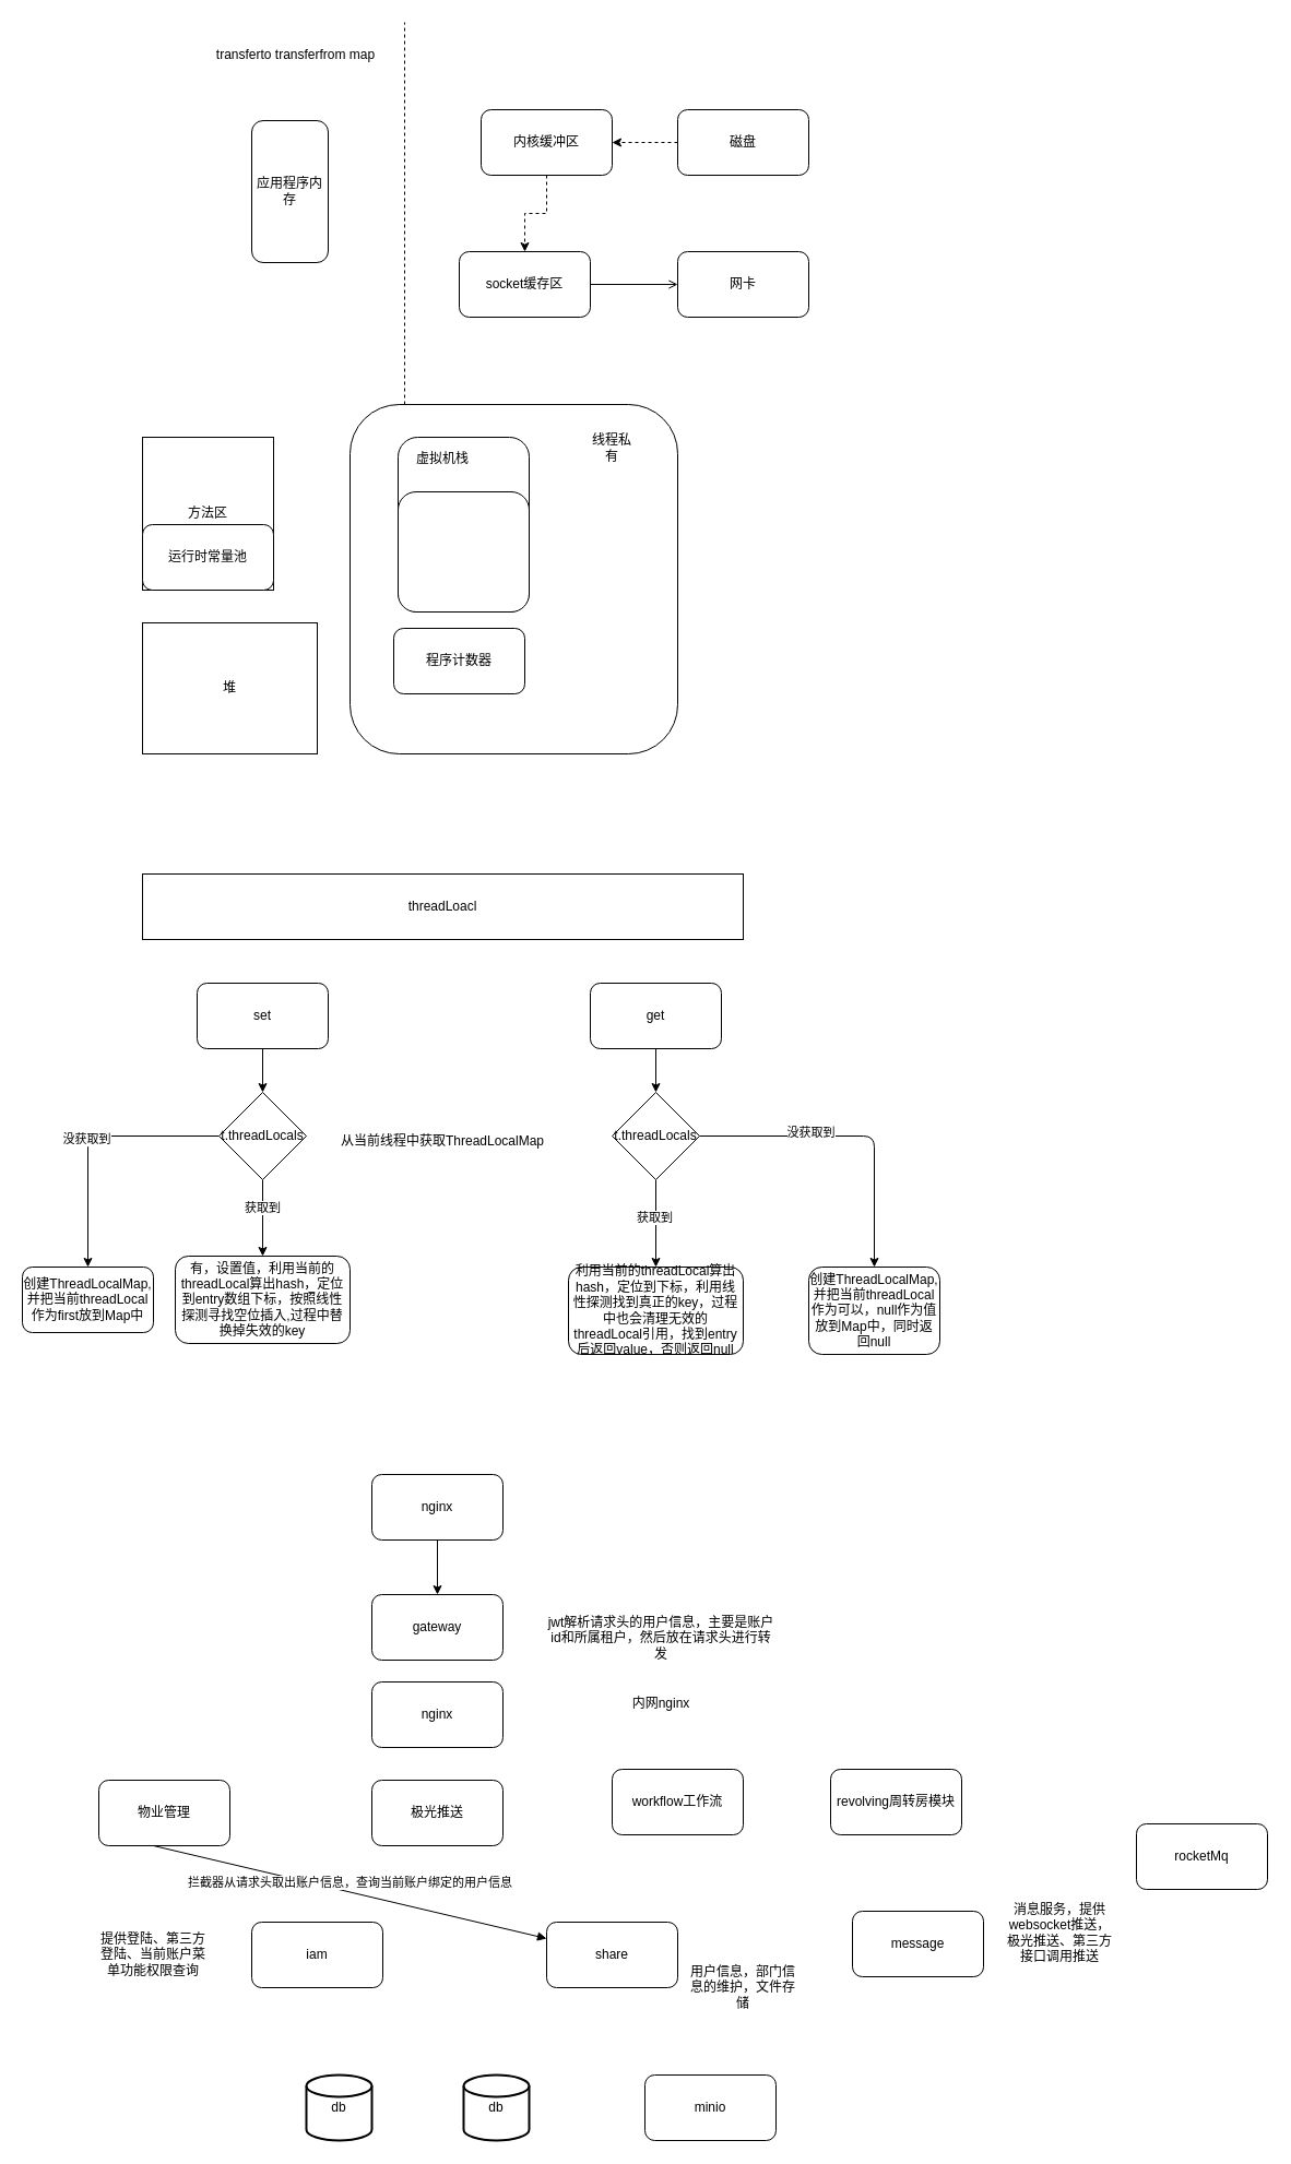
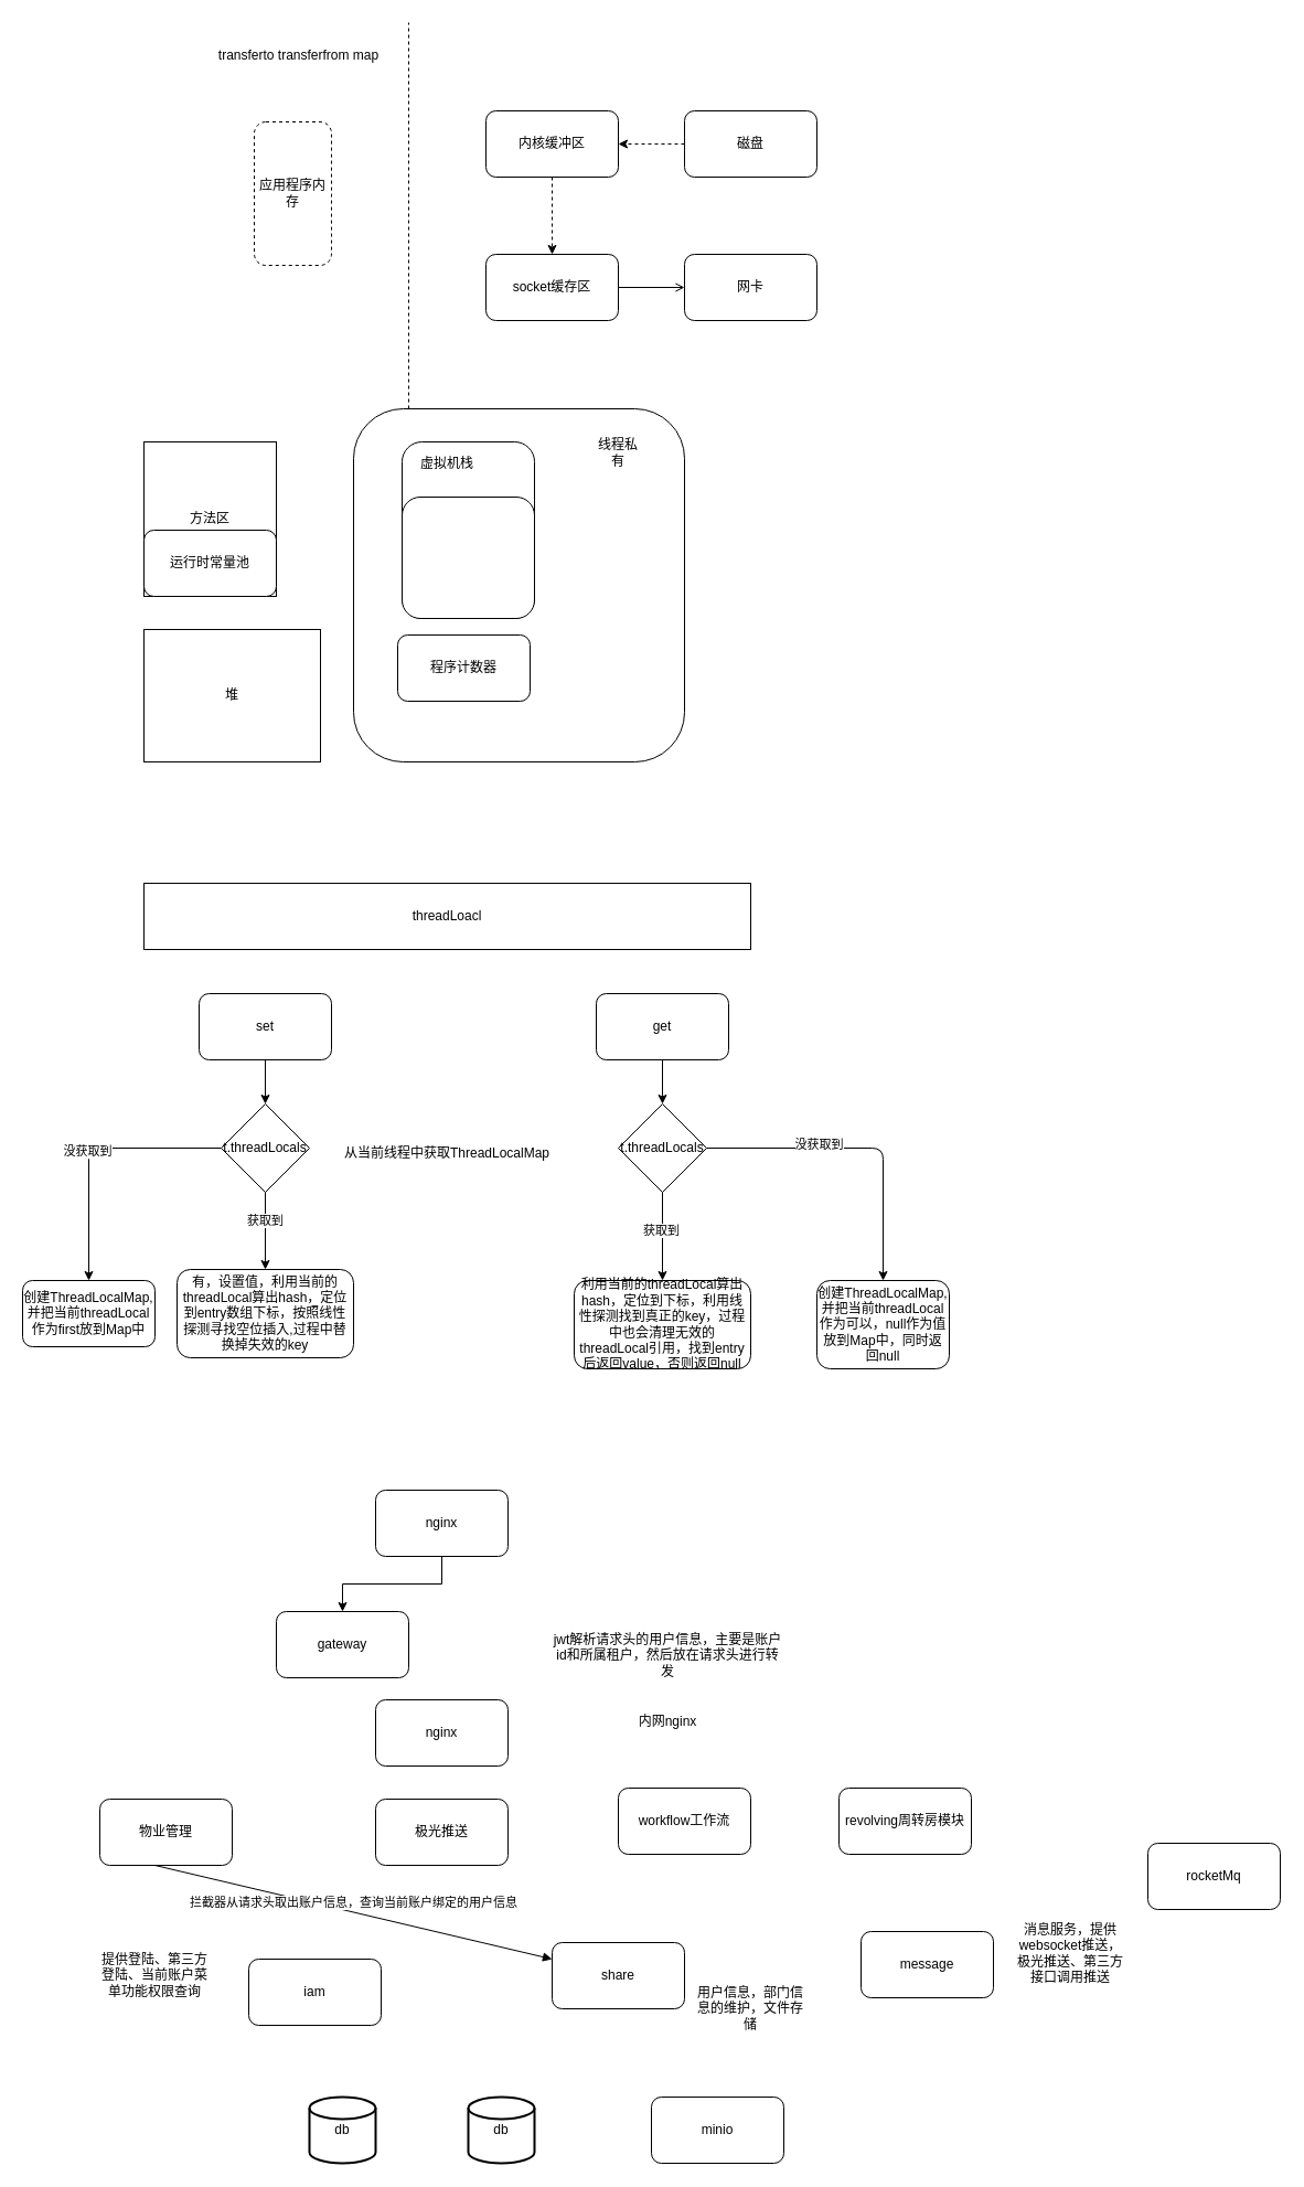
- <mxCell id="2" value="应用程序内存" style="rounded=1;whiteSpace=wrap;html=1;" vertex="1" parent="1"><mxGeometry x="230" y="110" width="70" height="130" as="geometry" /></mxCell>
+ <mxCell id="2" value="应用程序内存" style="rounded=1;whiteSpace=wrap;html=1;dashed=1;" vertex="1" parent="1"><mxGeometry x="230" y="110" width="70" height="130" as="geometry" /></mxCell>
- <mxCell id="7" value="socket缓存区" style="rounded=1;whiteSpace=wrap;html=1;" vertex="1" parent="1"><mxGeometry x="420" y="230" width="120" height="60" as="geometry" /></mxCell>
+ <mxCell id="7" value="socket缓存区" style="rounded=1;whiteSpace=wrap;html=1;" vertex="1" parent="1"><mxGeometry x="440" y="230" width="120" height="60" as="geometry" /></mxCell>
- <mxCell id="43" value="gateway" style="rounded=1;whiteSpace=wrap;html=1;" vertex="1" parent="1"><mxGeometry x="340" y="1460" width="120" height="60" as="geometry" /></mxCell>
+ <mxCell id="43" value="gateway" style="rounded=1;whiteSpace=wrap;html=1;" vertex="1" parent="1"><mxGeometry x="250" y="1460" width="120" height="60" as="geometry" /></mxCell>
- <mxCell id="49" value="iam" style="rounded=1;whiteSpace=wrap;html=1;" vertex="1" parent="1"><mxGeometry x="230" y="1760" width="120" height="60" as="geometry" /></mxCell>
+ <mxCell id="49" value="iam" style="rounded=1;whiteSpace=wrap;html=1;" vertex="1" parent="1"><mxGeometry x="225" y="1775" width="120" height="60" as="geometry" /></mxCell>
